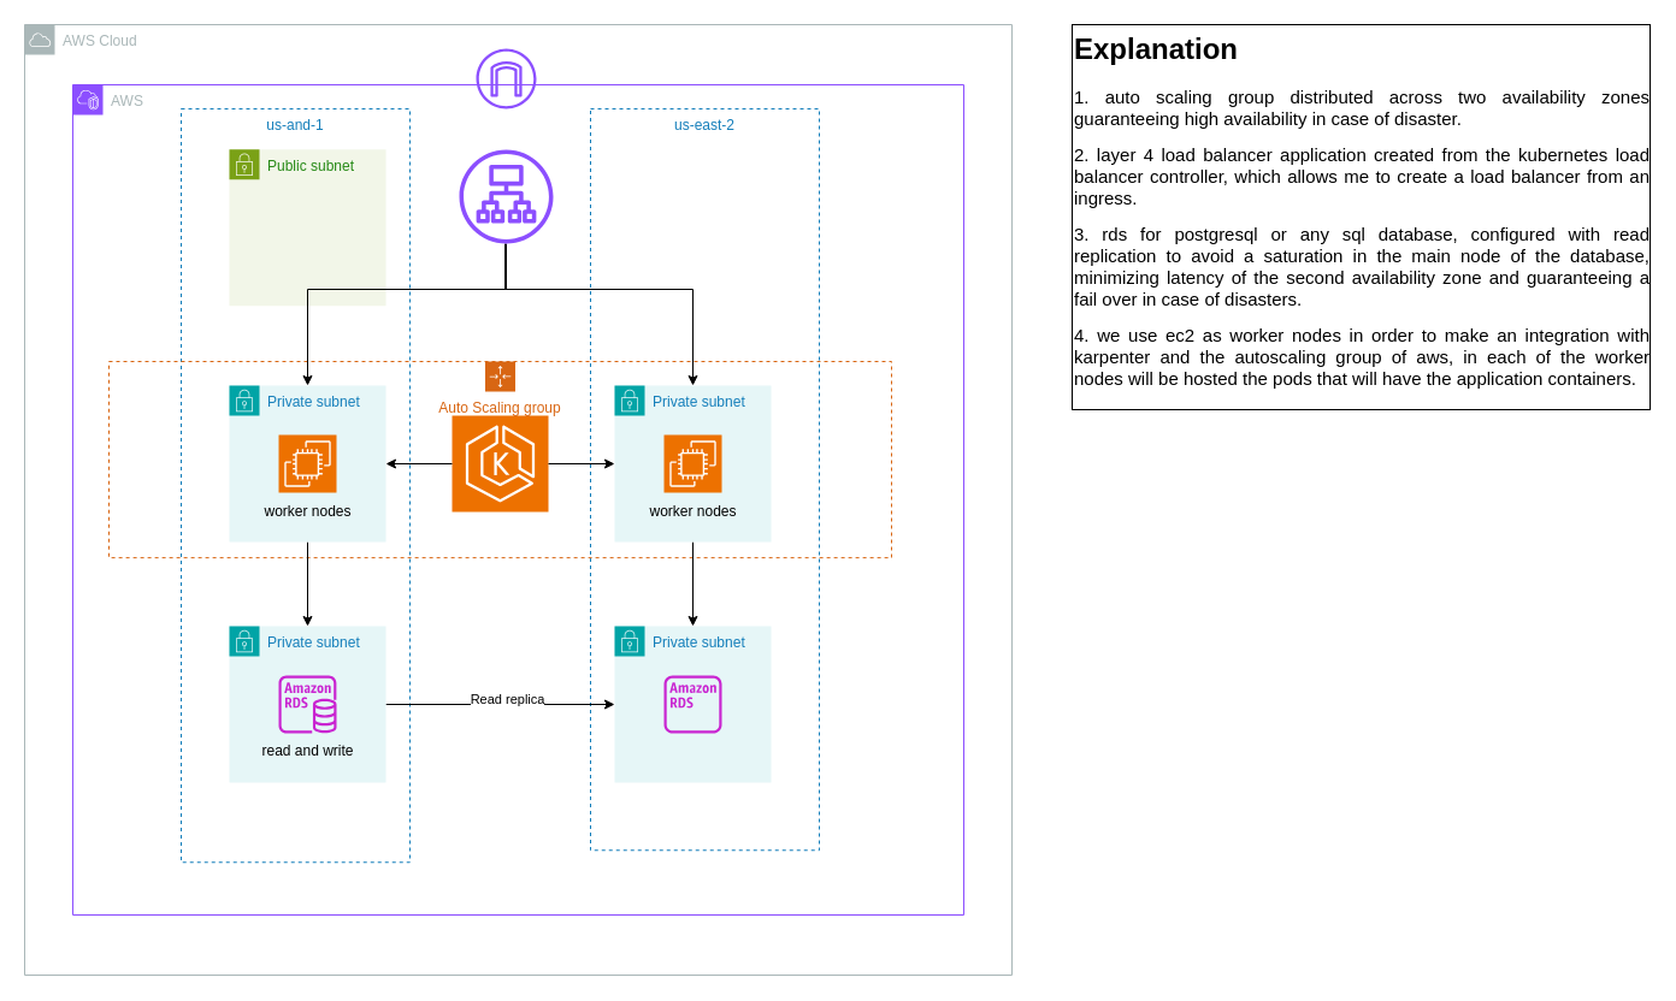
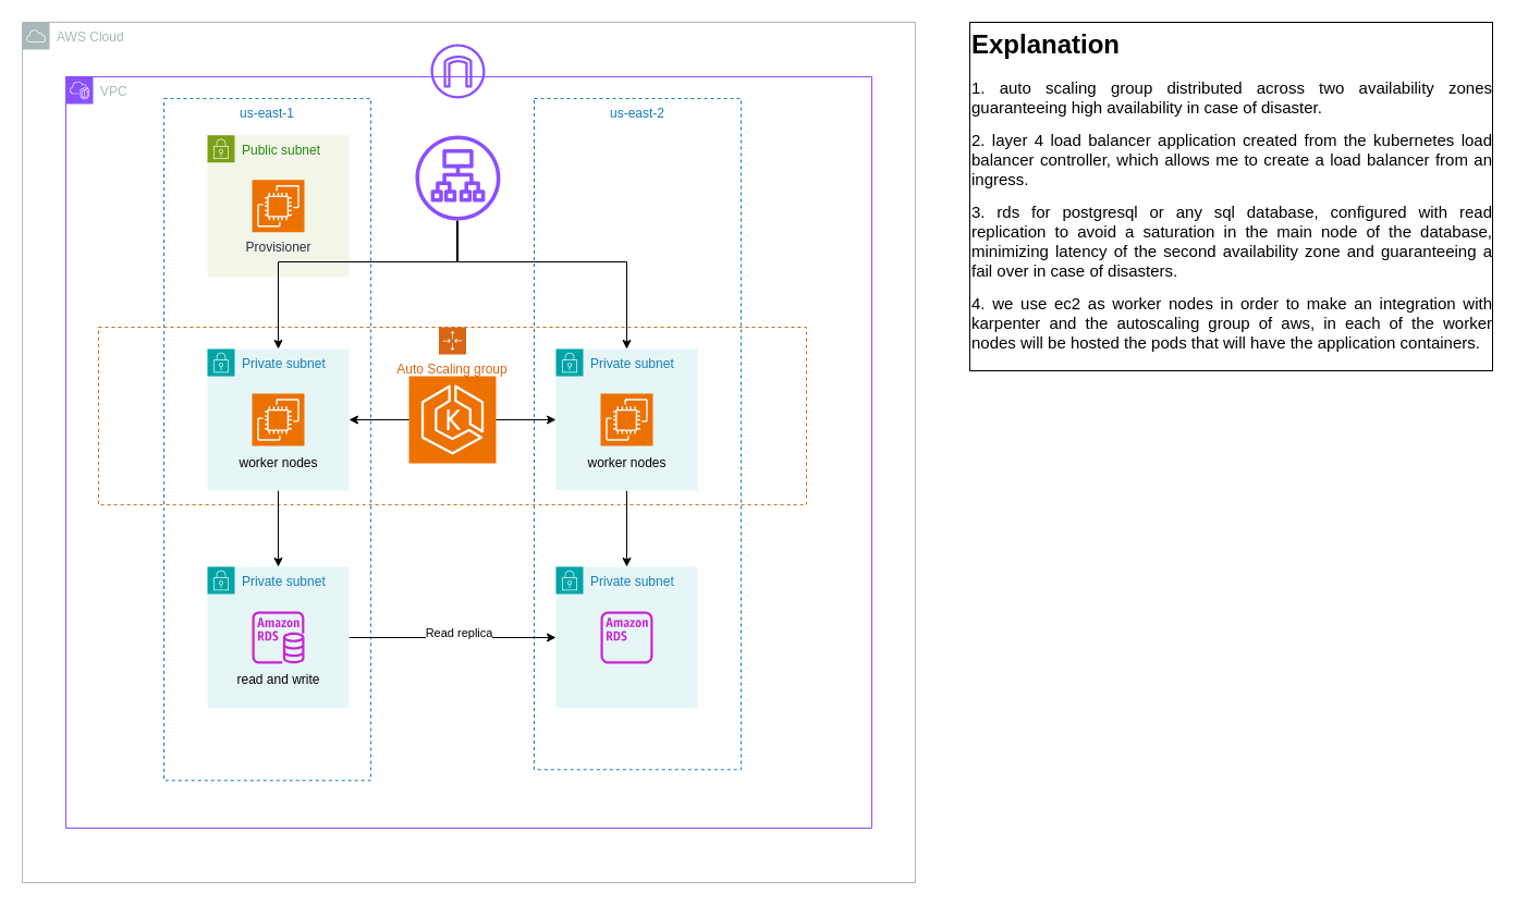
- <mxCell id="3" value="AWS" style="points=[[0,0],[0.25,0],[0.5,0],[0.75,0],[1,0],[1,0.25],[1,0.5],[1,0.75],[1,1],[0.75,1],[0.5,1],[0.25,1],[0,1],[0,0.75],[0,0.5],[0,0.25]];outlineConnect=0;gradientColor=none;html=1;whiteSpace=wrap;fontSize=12;fontStyle=0;container=1;pointerEvents=0;collapsible=0;recursiveResize=0;shape=mxgraph.aws4.group;grIcon=mxgraph.aws4.group_vpc2;strokeColor=#8C4FFF;fillColor=none;verticalAlign=top;align=left;spacingLeft=30;fontColor=#AAB7B8;dashed=0;" vertex="1" parent="1"><mxGeometry x="60" y="70" width="740" height="690" as="geometry" /></mxCell>
+ <mxCell id="3" value="VPC" style="points=[[0,0],[0.25,0],[0.5,0],[0.75,0],[1,0],[1,0.25],[1,0.5],[1,0.75],[1,1],[0.75,1],[0.5,1],[0.25,1],[0,1],[0,0.75],[0,0.5],[0,0.25]];outlineConnect=0;gradientColor=none;html=1;whiteSpace=wrap;fontSize=12;fontStyle=0;container=1;pointerEvents=0;collapsible=0;recursiveResize=0;shape=mxgraph.aws4.group;grIcon=mxgraph.aws4.group_vpc2;strokeColor=#8C4FFF;fillColor=none;verticalAlign=top;align=left;spacingLeft=30;fontColor=#AAB7B8;dashed=0;" vertex="1" parent="1"><mxGeometry x="60" y="70" width="740" height="690" as="geometry" /></mxCell>
- <mxCell id="4" value="us-and-1" style="fillColor=none;strokeColor=#147EBA;dashed=1;verticalAlign=top;fontStyle=0;fontColor=#147EBA;whiteSpace=wrap;html=1;" vertex="1" parent="3"><mxGeometry x="90" y="20" width="190" height="626.25" as="geometry" /></mxCell>
+ <mxCell id="4" value="us-east-1" style="fillColor=none;strokeColor=#147EBA;dashed=1;verticalAlign=top;fontStyle=0;fontColor=#147EBA;whiteSpace=wrap;html=1;" vertex="1" parent="3"><mxGeometry x="90" y="20" width="190" height="626.25" as="geometry" /></mxCell>
+ <mxCell id="9" value="Provisioner" style="sketch=0;points=[[0,0,0],[0.25,0,0],[0.5,0,0],[0.75,0,0],[1,0,0],[0,1,0],[0.25,1,0],[0.5,1,0],[0.75,1,0],[1,1,0],[0,0.25,0],[0,0.5,0],[0,0.75,0],[1,0.25,0],[1,0.5,0],[1,0.75,0]];outlineConnect=0;fontColor=#232F3E;fillColor=#ED7100;strokeColor=#ffffff;dashed=0;verticalLabelPosition=bottom;verticalAlign=top;align=center;html=1;fontSize=12;fontStyle=0;aspect=fixed;shape=mxgraph.aws4.resourceIcon;resIcon=mxgraph.aws4.ec2;" vertex="1" parent="8"><mxGeometry x="41" y="41" width="48" height="48" as="geometry" /></mxCell>
